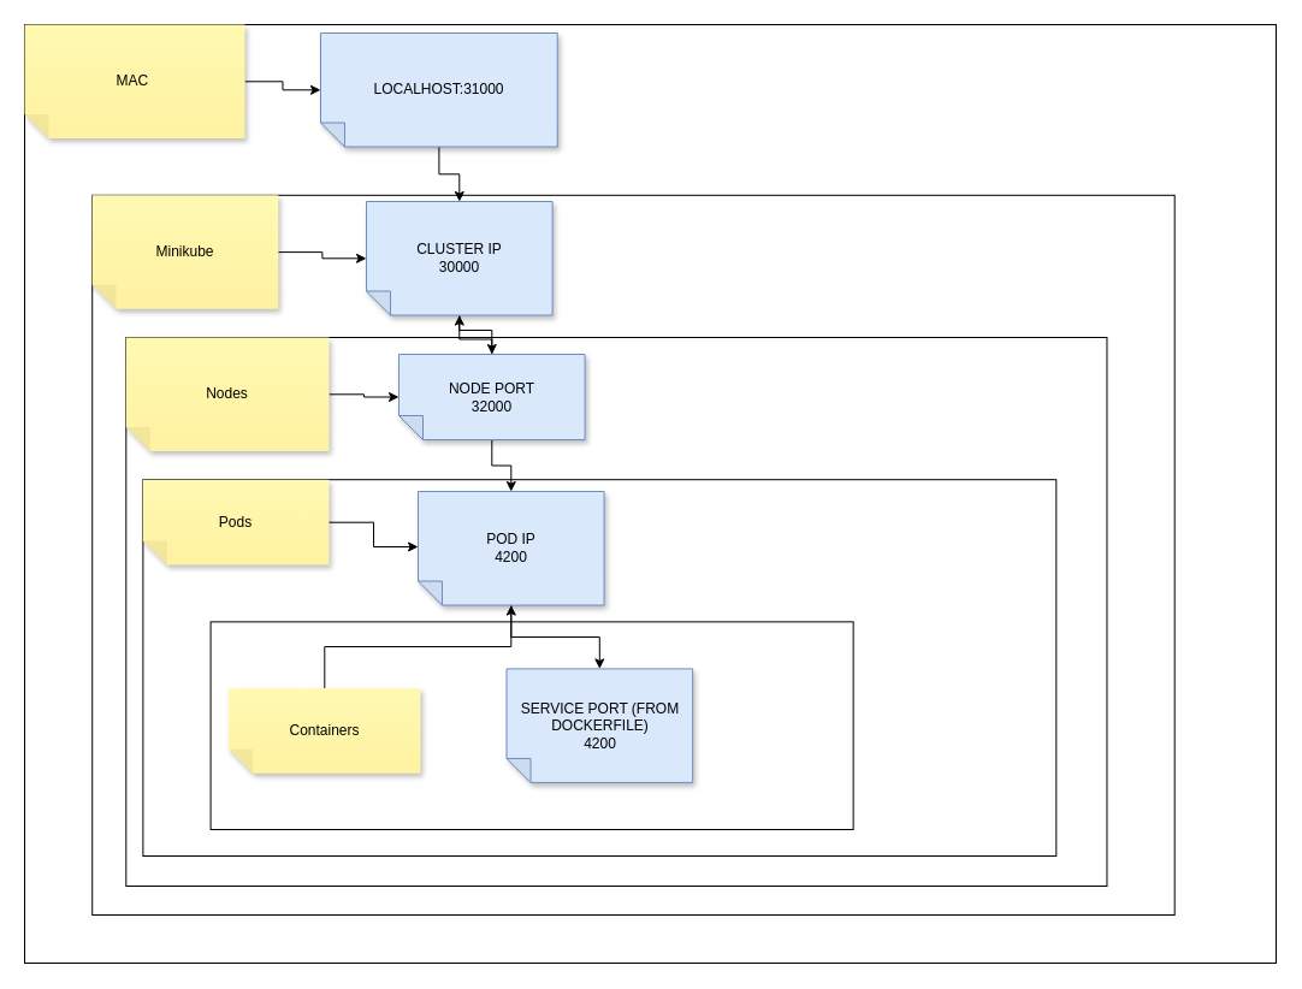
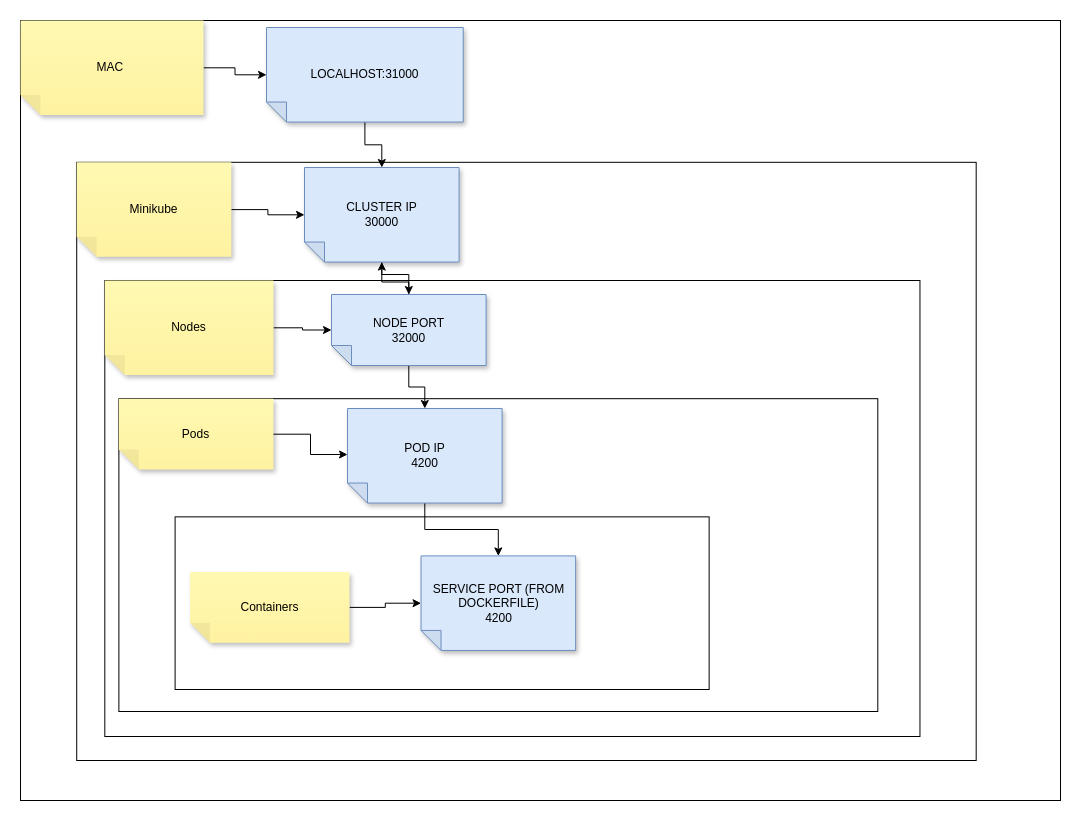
- <mxCell id="15" style="edgeStyle=orthogonalEdgeStyle;rounded=0;orthogonalLoop=1;jettySize=auto;html=1;" edge="1" parent="2" source="16" target="25"><mxGeometry relative="1" as="geometry" /></mxCell>
+ <mxCell id="15" style="edgeStyle=orthogonalEdgeStyle;rounded=0;orthogonalLoop=1;jettySize=auto;html=1;" edge="1" parent="2" source="16" target="27"><mxGeometry relative="1" as="geometry" /></mxCell>
